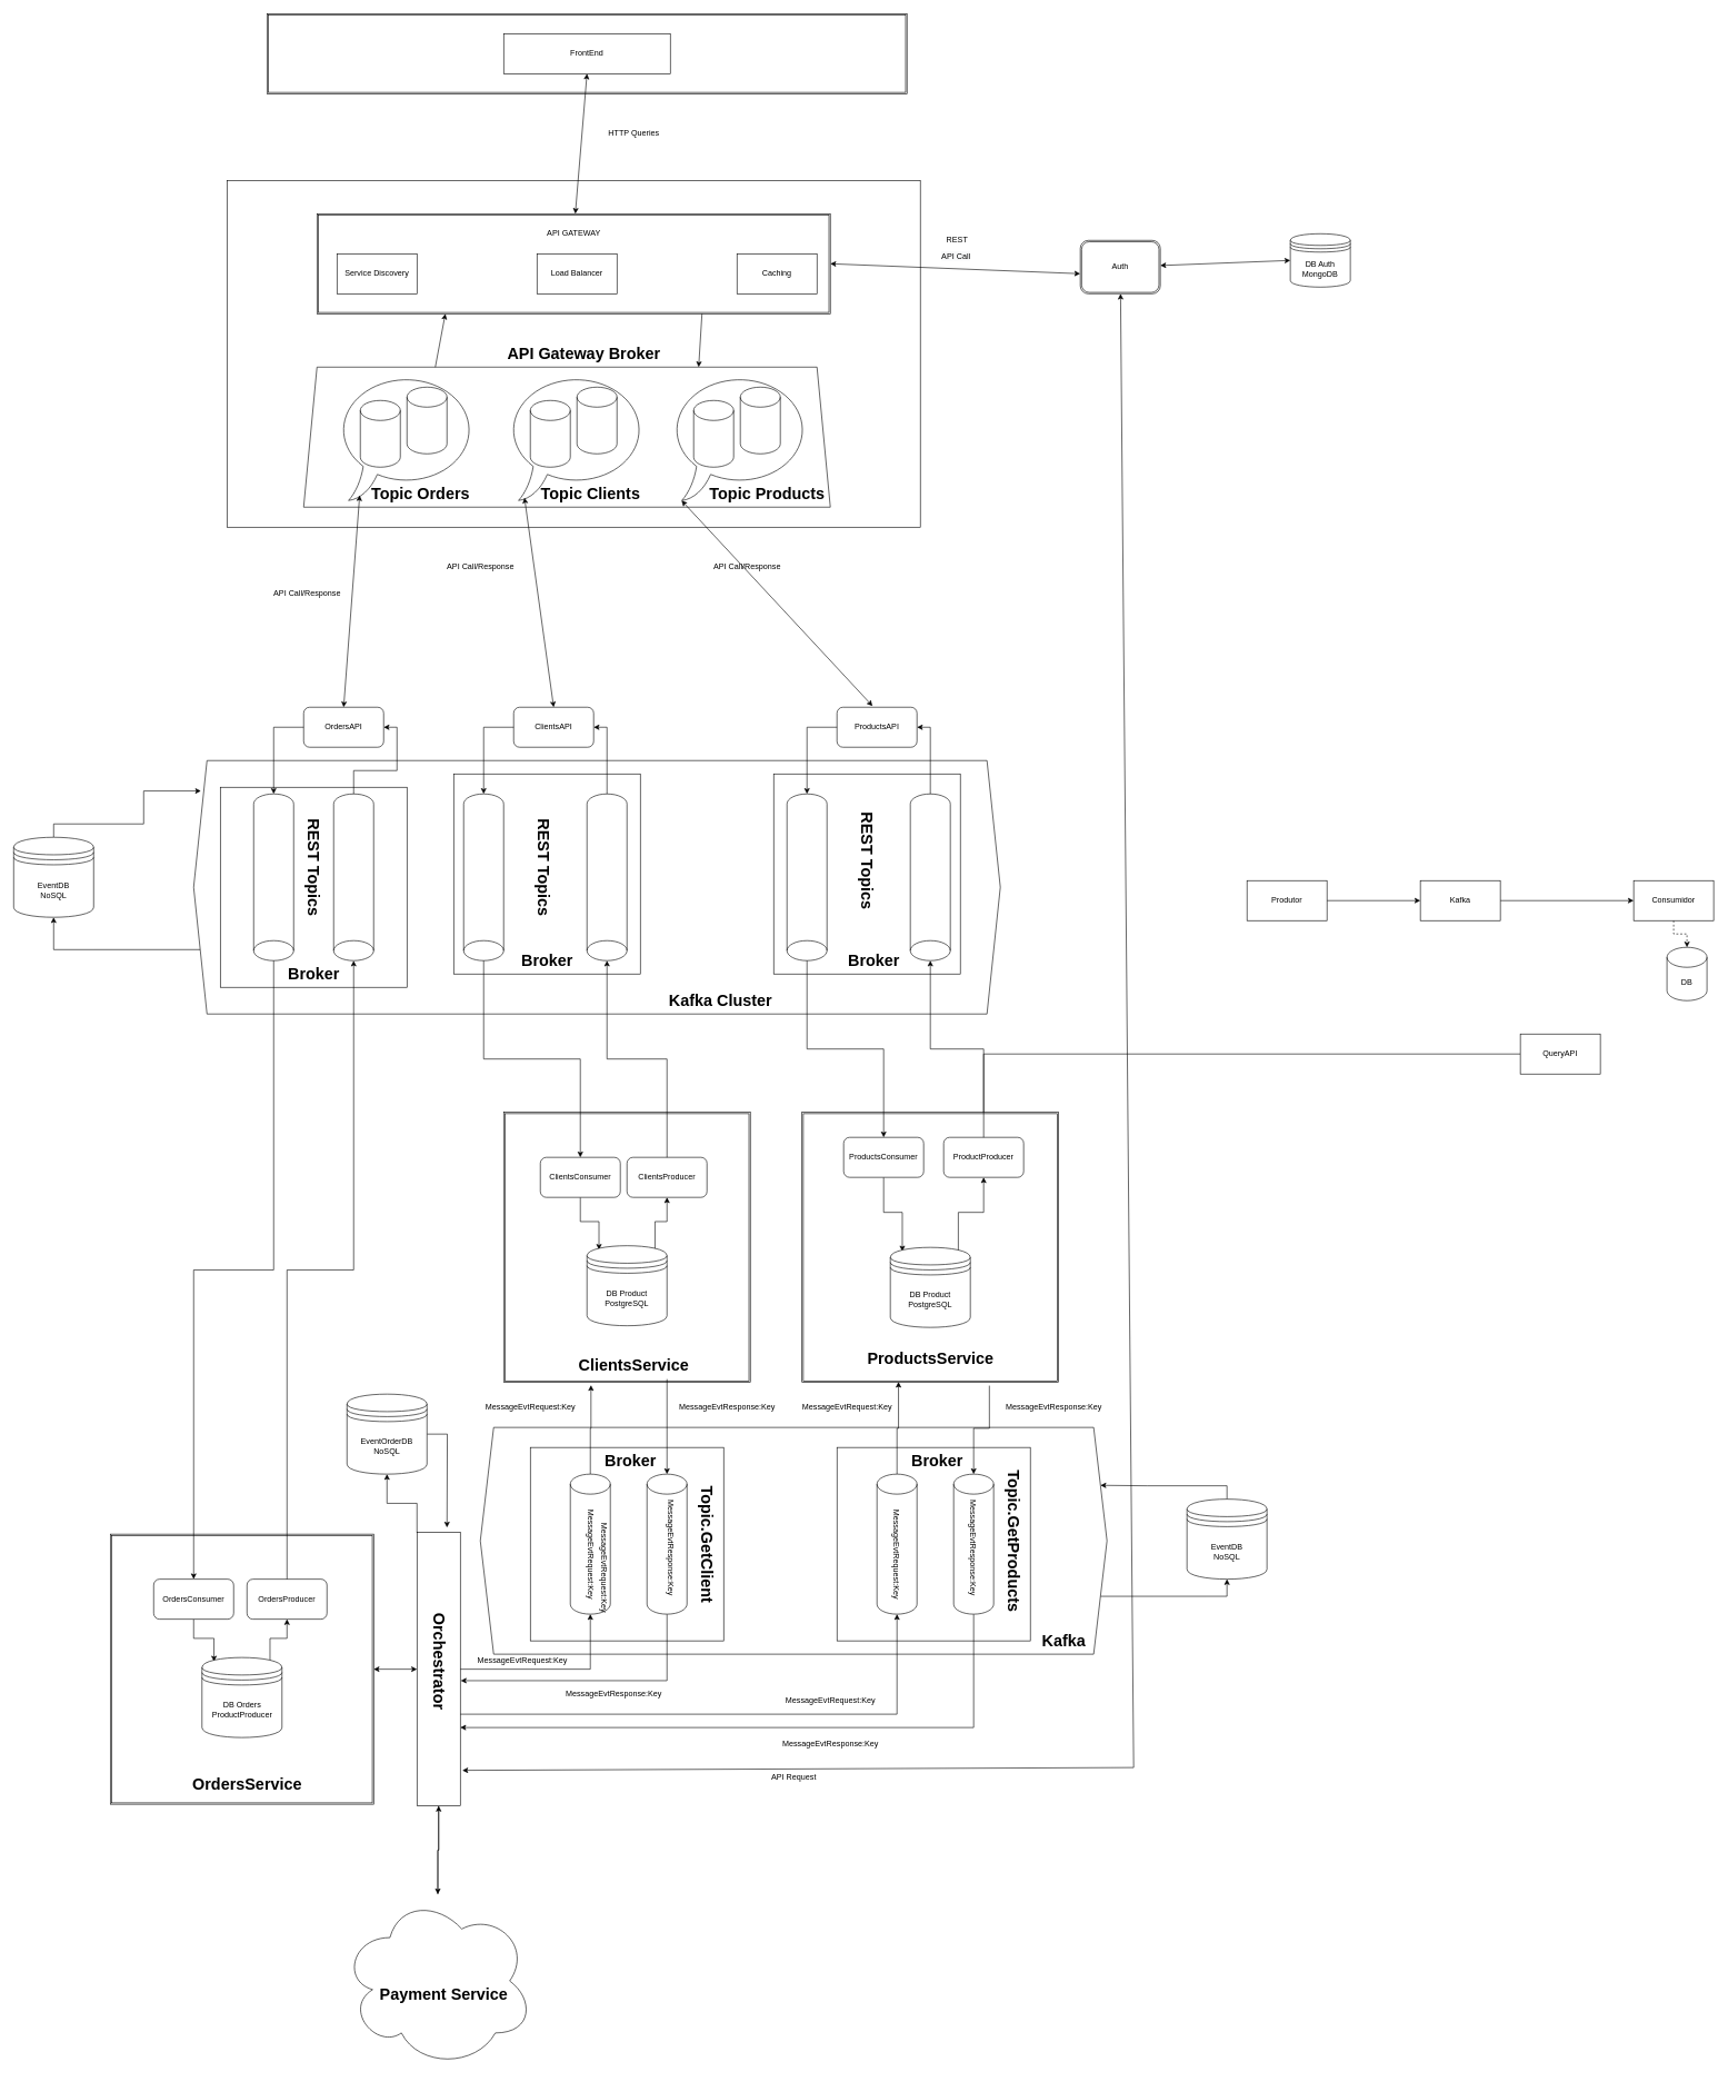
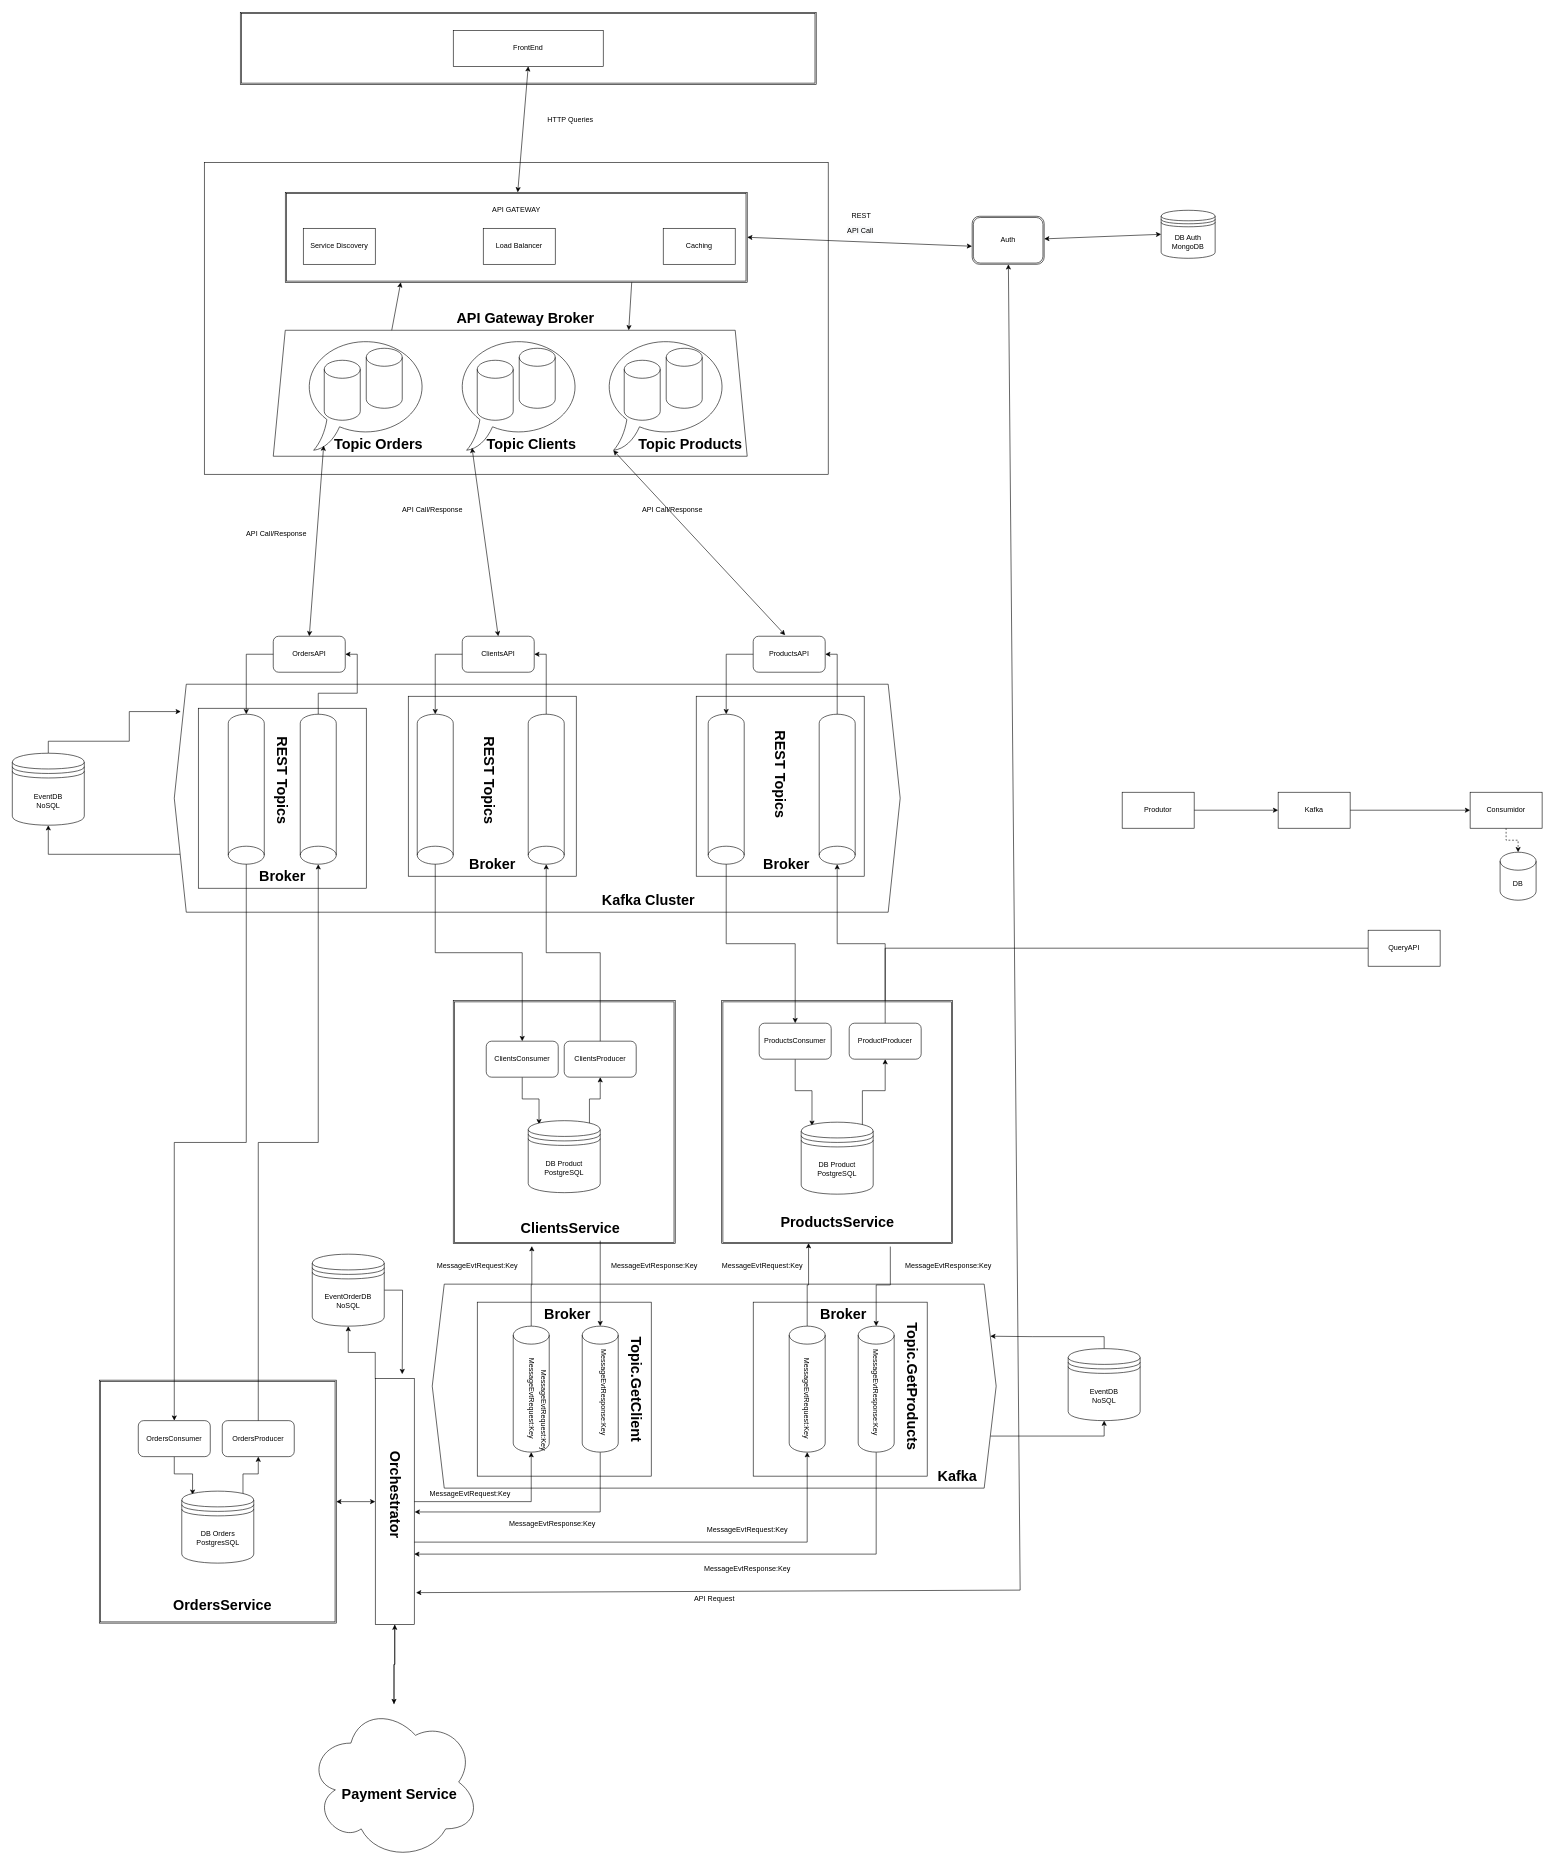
- <mxCell id="33" value="DB Orders&lt;br&gt;ProductProducer" style="shape=datastore;whiteSpace=wrap;html=1;" vertex="1" parent="1"><mxGeometry x="302.5" y="2485" width="120" height="120" as="geometry" /></mxCell>
+ <mxCell id="33" value="DB Orders&lt;br&gt;PostgresSQL" style="shape=datastore;whiteSpace=wrap;html=1;" vertex="1" parent="1"><mxGeometry x="302.5" y="2485" width="120" height="120" as="geometry" /></mxCell>
